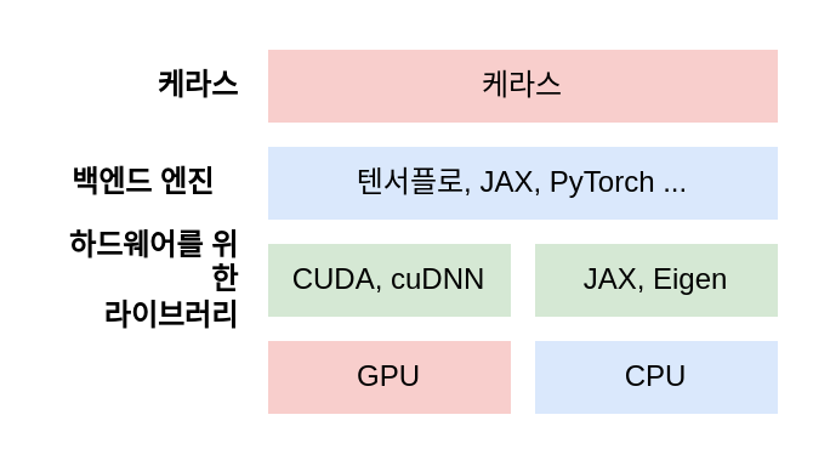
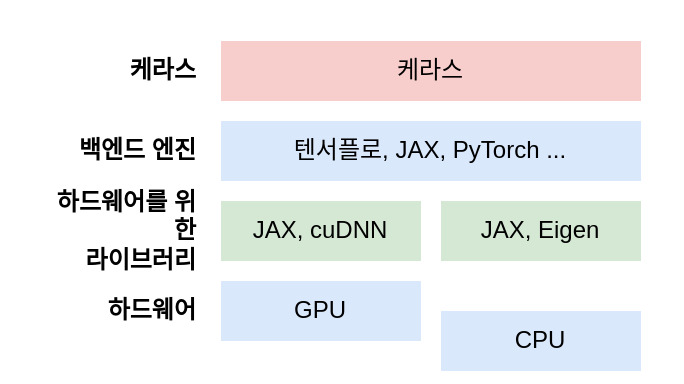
- <mxCell id="10" value="백엔드 엔진" style="text;html=1;align=right;verticalAlign=middle;whiteSpace=wrap;rounded=0;fontStyle=1" vertex="1" parent="1"><mxGeometry x="10" y="60" width="80" height="30" as="geometry" /></mxCell>
+ <mxCell id="10" value="백엔드 엔진" style="text;html=1;align=right;verticalAlign=middle;whiteSpace=wrap;rounded=0;fontStyle=1" vertex="1" parent="1"><mxGeometry x="20" y="60" width="80" height="30" as="geometry" /></mxCell>
- <mxCell id="2" value="CUDA, cuDNN" style="rounded=0;whiteSpace=wrap;html=1;fillColor=#d5e8d4;strokeColor=none;" vertex="1" parent="1"><mxGeometry x="110" y="100" width="100" height="30" as="geometry" /></mxCell>
+ <mxCell id="2" value="JAX, cuDNN" style="rounded=0;whiteSpace=wrap;html=1;fillColor=#d5e8d4;strokeColor=none;" vertex="1" parent="1"><mxGeometry x="110" y="100" width="100" height="30" as="geometry" /></mxCell>
+ <mxCell id="8" value="하드웨어" style="text;html=1;align=right;verticalAlign=middle;whiteSpace=wrap;rounded=0;fontStyle=1" vertex="1" parent="1"><mxGeometry x="40" y="140" width="60" height="30" as="geometry" /></mxCell>
- <mxCell id="4" value="GPU" style="rounded=0;whiteSpace=wrap;html=1;fillColor=#f8cecc;strokeColor=none;" vertex="1" parent="1"><mxGeometry x="110" y="140" width="100" height="30" as="geometry" /></mxCell>
+ <mxCell id="4" value="GPU" style="rounded=0;whiteSpace=wrap;html=1;fillColor=#dae8fc;strokeColor=none;" vertex="1" parent="1"><mxGeometry x="110" y="140" width="100" height="30" as="geometry" /></mxCell>
- <mxCell id="5" value="CPU" style="rounded=0;whiteSpace=wrap;html=1;fillColor=#dae8fc;strokeColor=none;" vertex="1" parent="1"><mxGeometry x="220" y="140" width="100" height="30" as="geometry" /></mxCell>
+ <mxCell id="5" value="CPU" style="rounded=0;whiteSpace=wrap;html=1;fillColor=#dae8fc;strokeColor=none;" vertex="1" parent="1"><mxGeometry x="220" y="155" width="100" height="30" as="geometry" /></mxCell>
